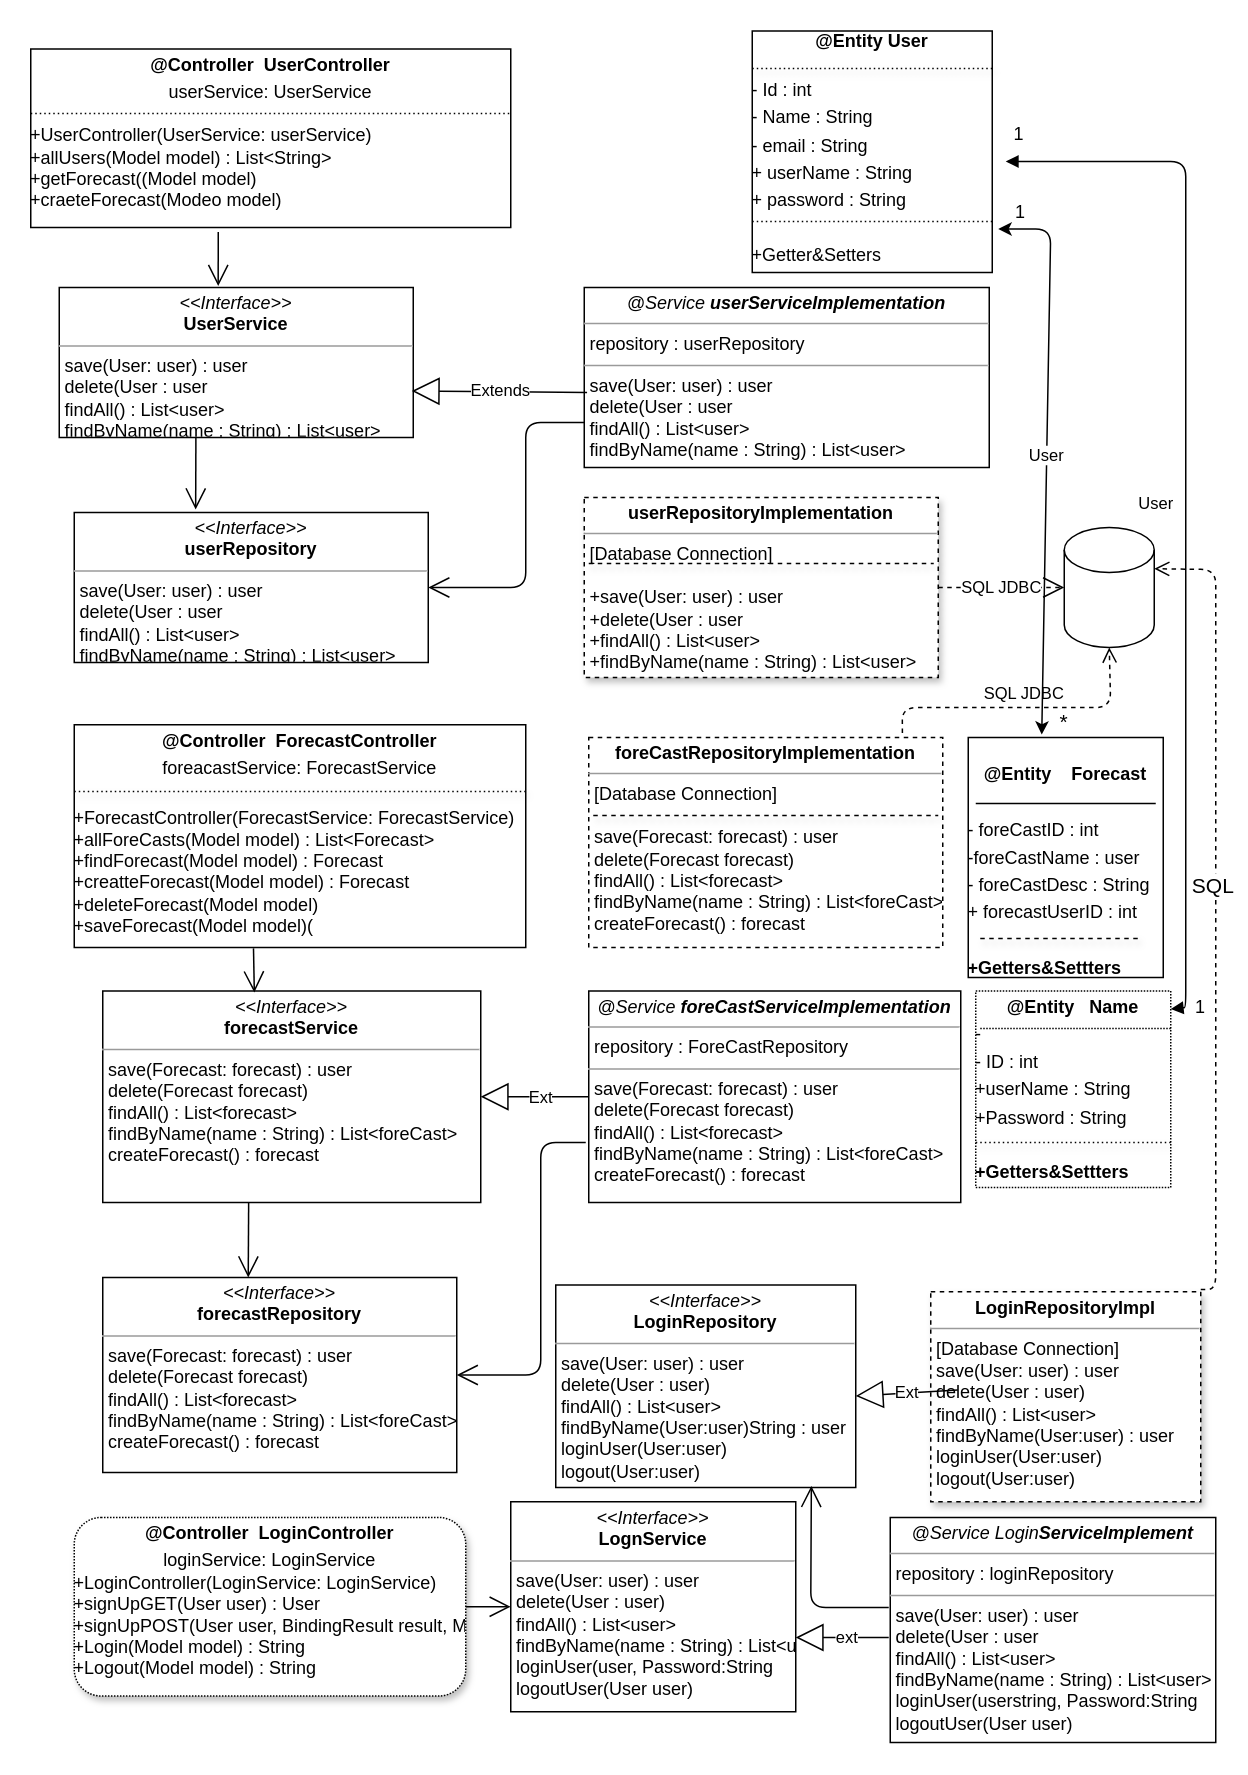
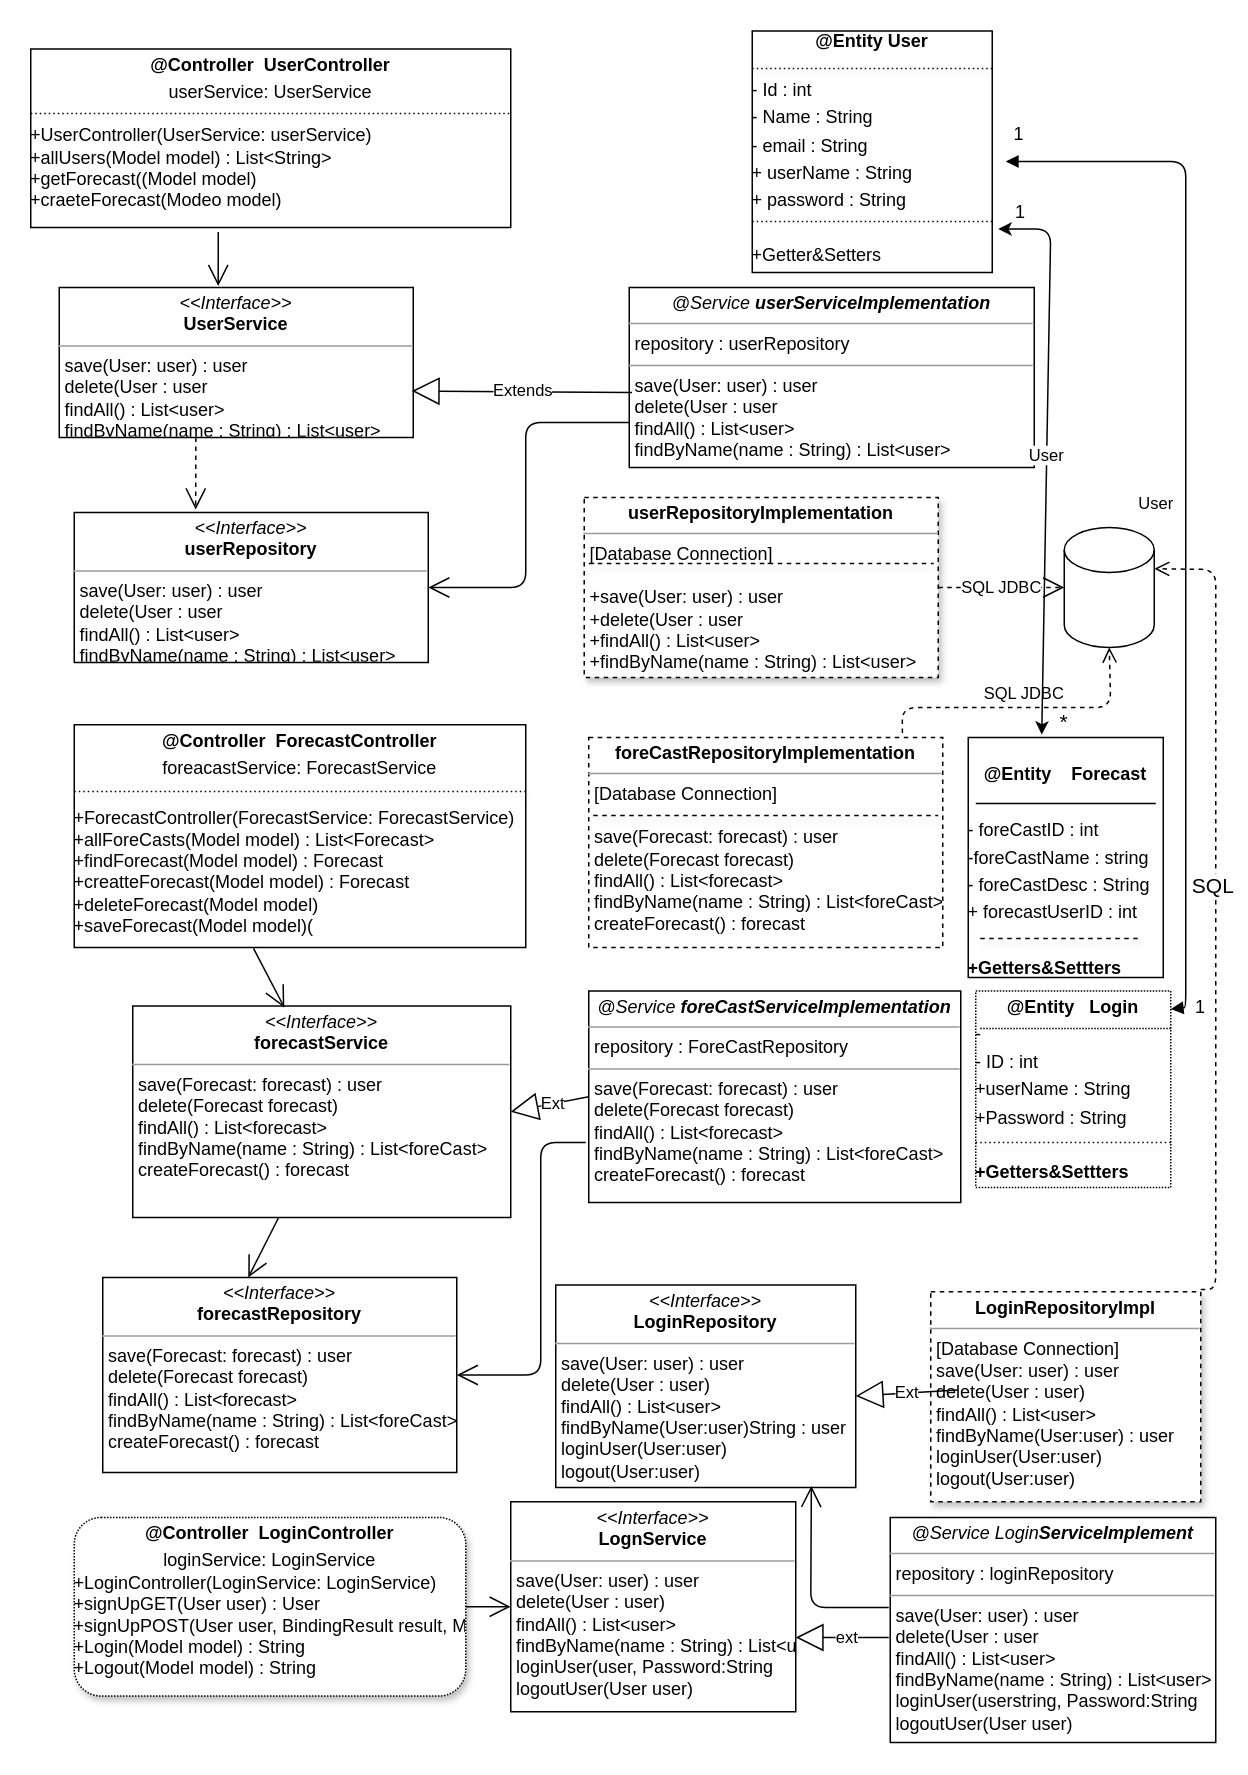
- <mxCell id="3" value="&lt;p style=&quot;margin: 0px ; margin-top: 4px ; text-align: center&quot;&gt;&lt;i&gt;@Service &lt;b&gt;userServiceImplementation&lt;/b&gt;&lt;/i&gt;&lt;br&gt;&lt;/p&gt;&lt;hr size=&quot;1&quot;&gt;&lt;p style=&quot;margin: 0px ; margin-left: 4px&quot;&gt;repository : userRepository&lt;br&gt;&lt;/p&gt;&lt;hr size=&quot;1&quot;&gt;&lt;p style=&quot;margin: 0px 0px 0px 4px&quot;&gt;save(User: user) : user&lt;br&gt;delete(User : user&lt;br&gt;&lt;/p&gt;&lt;p style=&quot;margin: 0px 0px 0px 4px&quot;&gt;findAll() : List&amp;lt;user&amp;gt;&lt;br&gt;&lt;/p&gt;&lt;p style=&quot;margin: 0px 0px 0px 4px&quot;&gt;findByName(name : String) : List&amp;lt;user&amp;gt;&lt;/p&gt;&lt;p style=&quot;margin: 0px ; margin-left: 4px&quot;&gt;&lt;br&gt;&lt;/p&gt;" style="verticalAlign=top;align=left;overflow=fill;fontSize=12;fontFamily=Helvetica;html=1;" parent="1" vertex="1"><mxGeometry x="389" y="191" width="270" height="120" as="geometry" /></mxCell>
+ <mxCell id="3" value="&lt;p style=&quot;margin: 0px ; margin-top: 4px ; text-align: center&quot;&gt;&lt;i&gt;@Service &lt;b&gt;userServiceImplementation&lt;/b&gt;&lt;/i&gt;&lt;br&gt;&lt;/p&gt;&lt;hr size=&quot;1&quot;&gt;&lt;p style=&quot;margin: 0px ; margin-left: 4px&quot;&gt;repository : userRepository&lt;br&gt;&lt;/p&gt;&lt;hr size=&quot;1&quot;&gt;&lt;p style=&quot;margin: 0px 0px 0px 4px&quot;&gt;save(User: user) : user&lt;br&gt;delete(User : user&lt;br&gt;&lt;/p&gt;&lt;p style=&quot;margin: 0px 0px 0px 4px&quot;&gt;findAll() : List&amp;lt;user&amp;gt;&lt;br&gt;&lt;/p&gt;&lt;p style=&quot;margin: 0px 0px 0px 4px&quot;&gt;findByName(name : String) : List&amp;lt;user&amp;gt;&lt;/p&gt;&lt;p style=&quot;margin: 0px ; margin-left: 4px&quot;&gt;&lt;br&gt;&lt;/p&gt;" style="verticalAlign=top;align=left;overflow=fill;fontSize=12;fontFamily=Helvetica;html=1;" parent="1" vertex="1"><mxGeometry x="419" y="191" width="270" height="120" as="geometry" /></mxCell>
- <mxCell id="12" value="" style="endArrow=open;endFill=1;endSize=12;html=1;exitX=0.386;exitY=1;exitDx=0;exitDy=0;exitPerimeter=0;entryX=0.343;entryY=-0.02;entryDx=0;entryDy=0;entryPerimeter=0;" parent="1" source="2" target="4" edge="1"><mxGeometry width="160" relative="1" as="geometry"><mxPoint x="320" y="341" as="sourcePoint" /><mxPoint x="480" y="341" as="targetPoint" /></mxGeometry></mxCell>
+ <mxCell id="12" value="" style="endArrow=open;endFill=1;endSize=12;html=1;exitX=0.386;exitY=1;exitDx=0;exitDy=0;exitPerimeter=0;entryX=0.343;entryY=-0.02;entryDx=0;entryDy=0;entryPerimeter=0;dashed=1;" parent="1" source="2" target="4" edge="1"><mxGeometry width="160" relative="1" as="geometry"><mxPoint x="320" y="341" as="sourcePoint" /><mxPoint x="480" y="341" as="targetPoint" /></mxGeometry></mxCell>
- <mxCell id="15" value="&lt;p style=&quot;margin: 0px ; margin-top: 4px ; text-align: center&quot;&gt;&lt;br&gt;&lt;b&gt;@Entity&amp;nbsp; &amp;nbsp; Forecast&lt;/b&gt;&lt;/p&gt;&lt;p style=&quot;margin: 4px 0px 0px&quot;&gt;&lt;b&gt;&lt;br&gt;&lt;/b&gt;&lt;/p&gt;&lt;p style=&quot;margin: 4px 0px 0px&quot;&gt;- foreCastID : int&lt;/p&gt;&lt;p style=&quot;margin: 4px 0px 0px&quot;&gt;-foreCastName : user&lt;/p&gt;&lt;p style=&quot;margin: 4px 0px 0px&quot;&gt;- foreCastDesc : String&lt;/p&gt;&lt;p style=&quot;margin: 4px 0px 0px&quot;&gt;+ forecastUserID : int&lt;/p&gt;&lt;p style=&quot;margin: 4px 0px 0px&quot;&gt;&lt;b&gt;&lt;br&gt;&lt;/b&gt;&lt;/p&gt;&lt;p style=&quot;margin: 4px 0px 0px&quot;&gt;&lt;b&gt;+Getters&amp;amp;Settters&amp;nbsp;&lt;/b&gt;&lt;/p&gt;" style="verticalAlign=top;align=left;overflow=fill;fontSize=12;fontFamily=Helvetica;html=1;shadow=0;" parent="1" vertex="1"><mxGeometry x="645" y="491" width="130" height="160" as="geometry" /></mxCell>
+ <mxCell id="15" value="&lt;p style=&quot;margin: 0px ; margin-top: 4px ; text-align: center&quot;&gt;&lt;br&gt;&lt;b&gt;@Entity&amp;nbsp; &amp;nbsp; Forecast&lt;/b&gt;&lt;/p&gt;&lt;p style=&quot;margin: 4px 0px 0px&quot;&gt;&lt;b&gt;&lt;br&gt;&lt;/b&gt;&lt;/p&gt;&lt;p style=&quot;margin: 4px 0px 0px&quot;&gt;- foreCastID : int&lt;/p&gt;&lt;p style=&quot;margin: 4px 0px 0px&quot;&gt;-foreCastName : string&lt;/p&gt;&lt;p style=&quot;margin: 4px 0px 0px&quot;&gt;- foreCastDesc : String&lt;/p&gt;&lt;p style=&quot;margin: 4px 0px 0px&quot;&gt;+ forecastUserID : int&lt;/p&gt;&lt;p style=&quot;margin: 4px 0px 0px&quot;&gt;&lt;b&gt;&lt;br&gt;&lt;/b&gt;&lt;/p&gt;&lt;p style=&quot;margin: 4px 0px 0px&quot;&gt;&lt;b&gt;+Getters&amp;amp;Settters&amp;nbsp;&lt;/b&gt;&lt;/p&gt;" style="verticalAlign=top;align=left;overflow=fill;fontSize=12;fontFamily=Helvetica;html=1;shadow=0;" parent="1" vertex="1"><mxGeometry x="645" y="491" width="130" height="160" as="geometry" /></mxCell>
- <mxCell id="32" value="&lt;p style=&quot;margin: 0px ; margin-top: 4px ; text-align: center&quot;&gt;&lt;b&gt;@Entity&amp;nbsp; &amp;nbsp;Name&lt;/b&gt;&lt;/p&gt;&lt;p style=&quot;margin: 4px 0px 0px&quot;&gt;&lt;span&gt;-&lt;/span&gt;&lt;/p&gt;&lt;p style=&quot;margin: 4px 0px 0px&quot;&gt;&lt;span&gt;- ID : int&lt;/span&gt;&lt;br&gt;&lt;/p&gt;&lt;p style=&quot;margin: 4px 0px 0px&quot;&gt;+userName : String&lt;span&gt;&lt;br&gt;&lt;/span&gt;&lt;/p&gt;&lt;p style=&quot;margin: 4px 0px 0px&quot;&gt;&lt;span&gt;+Password : String&lt;/span&gt;&lt;br&gt;&lt;/p&gt;&lt;p style=&quot;margin: 4px 0px 0px&quot;&gt;&lt;br&gt;&lt;/p&gt;&lt;p style=&quot;margin: 4px 0px 0px&quot;&gt;&lt;b&gt;+Getters&amp;amp;Settters&amp;nbsp;&lt;/b&gt;&lt;br&gt;&lt;/p&gt;" style="verticalAlign=top;align=left;overflow=fill;fontSize=12;fontFamily=Helvetica;html=1;shadow=0;dashed=1;dashPattern=1 1;" parent="1" vertex="1"><mxGeometry x="650" y="660" width="130" height="131" as="geometry" /></mxCell>
+ <mxCell id="32" value="&lt;p style=&quot;margin: 0px ; margin-top: 4px ; text-align: center&quot;&gt;&lt;b&gt;@Entity&amp;nbsp; &amp;nbsp;Login&lt;/b&gt;&lt;/p&gt;&lt;p style=&quot;margin: 4px 0px 0px&quot;&gt;&lt;span&gt;-&lt;/span&gt;&lt;/p&gt;&lt;p style=&quot;margin: 4px 0px 0px&quot;&gt;&lt;span&gt;- ID : int&lt;/span&gt;&lt;br&gt;&lt;/p&gt;&lt;p style=&quot;margin: 4px 0px 0px&quot;&gt;+userName : String&lt;span&gt;&lt;br&gt;&lt;/span&gt;&lt;/p&gt;&lt;p style=&quot;margin: 4px 0px 0px&quot;&gt;&lt;span&gt;+Password : String&lt;/span&gt;&lt;br&gt;&lt;/p&gt;&lt;p style=&quot;margin: 4px 0px 0px&quot;&gt;&lt;br&gt;&lt;/p&gt;&lt;p style=&quot;margin: 4px 0px 0px&quot;&gt;&lt;b&gt;+Getters&amp;amp;Settters&amp;nbsp;&lt;/b&gt;&lt;br&gt;&lt;/p&gt;" style="verticalAlign=top;align=left;overflow=fill;fontSize=12;fontFamily=Helvetica;html=1;shadow=0;dashed=1;dashPattern=1 1;" parent="1" vertex="1"><mxGeometry x="650" y="660" width="130" height="131" as="geometry" /></mxCell>
- <mxCell id="16" value="&lt;p style=&quot;margin: 0px ; margin-top: 4px ; text-align: center&quot;&gt;&lt;i&gt;&amp;lt;&amp;lt;Interface&amp;gt;&amp;gt;&lt;/i&gt;&lt;br&gt;&lt;b&gt;forecastService&lt;/b&gt;&lt;/p&gt;&lt;hr size=&quot;1&quot;&gt;&lt;p style=&quot;margin: 0px ; margin-left: 4px&quot;&gt;save(Forecast: forecast) : user&lt;br&gt;delete(Forecast forecast)&lt;br&gt;&lt;/p&gt;&lt;p style=&quot;margin: 0px ; margin-left: 4px&quot;&gt;findAll() : List&amp;lt;forecast&amp;gt;&lt;br&gt;&lt;/p&gt;&lt;p style=&quot;margin: 0px ; margin-left: 4px&quot;&gt;findByName(name : String) : List&amp;lt;foreCast&amp;gt;&lt;br&gt;&lt;/p&gt;&lt;p style=&quot;margin: 0px ; margin-left: 4px&quot;&gt;createForecast() : forecast&lt;/p&gt;" style="verticalAlign=top;align=left;overflow=fill;fontSize=12;fontFamily=Helvetica;html=1;" parent="1" vertex="1"><mxGeometry x="68" y="660" width="252" height="141" as="geometry" /></mxCell>
+ <mxCell id="16" value="&lt;p style=&quot;margin: 0px ; margin-top: 4px ; text-align: center&quot;&gt;&lt;i&gt;&amp;lt;&amp;lt;Interface&amp;gt;&amp;gt;&lt;/i&gt;&lt;br&gt;&lt;b&gt;forecastService&lt;/b&gt;&lt;/p&gt;&lt;hr size=&quot;1&quot;&gt;&lt;p style=&quot;margin: 0px ; margin-left: 4px&quot;&gt;save(Forecast: forecast) : user&lt;br&gt;delete(Forecast forecast)&lt;br&gt;&lt;/p&gt;&lt;p style=&quot;margin: 0px ; margin-left: 4px&quot;&gt;findAll() : List&amp;lt;forecast&amp;gt;&lt;br&gt;&lt;/p&gt;&lt;p style=&quot;margin: 0px ; margin-left: 4px&quot;&gt;findByName(name : String) : List&amp;lt;foreCast&amp;gt;&lt;br&gt;&lt;/p&gt;&lt;p style=&quot;margin: 0px ; margin-left: 4px&quot;&gt;createForecast() : forecast&lt;/p&gt;" style="verticalAlign=top;align=left;overflow=fill;fontSize=12;fontFamily=Helvetica;html=1;" parent="1" vertex="1"><mxGeometry x="88" y="670" width="252" height="141" as="geometry" /></mxCell>
